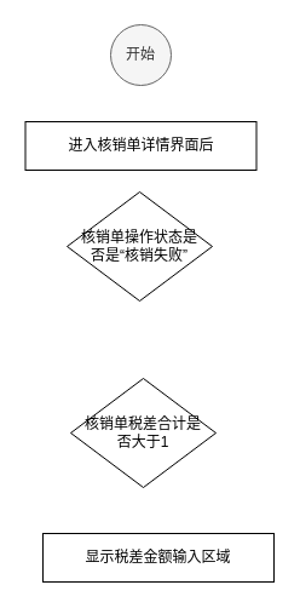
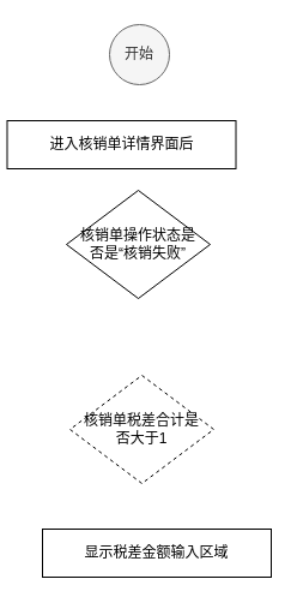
- <mxCell id="2" value="进入核销单详情界面后" style="rounded=0;whiteSpace=wrap;html=1;" vertex="1" parent="1"><mxGeometry x="20.5" y="100" width="191" height="40" as="geometry" /></mxCell>
+ <mxCell id="2" value="进入核销单详情界面后" style="rounded=0;whiteSpace=wrap;html=1;" vertex="1" parent="1"><mxGeometry x="5.5" y="100" width="191" height="40" as="geometry" /></mxCell>
- <mxCell id="6" value="核销单税差合计是&lt;br&gt;否大于1" style="rhombus;whiteSpace=wrap;html=1;" vertex="1" parent="1"><mxGeometry x="58" y="312" width="120" height="90" as="geometry" /></mxCell>
+ <mxCell id="6" value="核销单税差合计是&lt;br&gt;否大于1" style="rhombus;whiteSpace=wrap;html=1;dashed=1;" vertex="1" parent="1"><mxGeometry x="58" y="312" width="120" height="90" as="geometry" /></mxCell>
